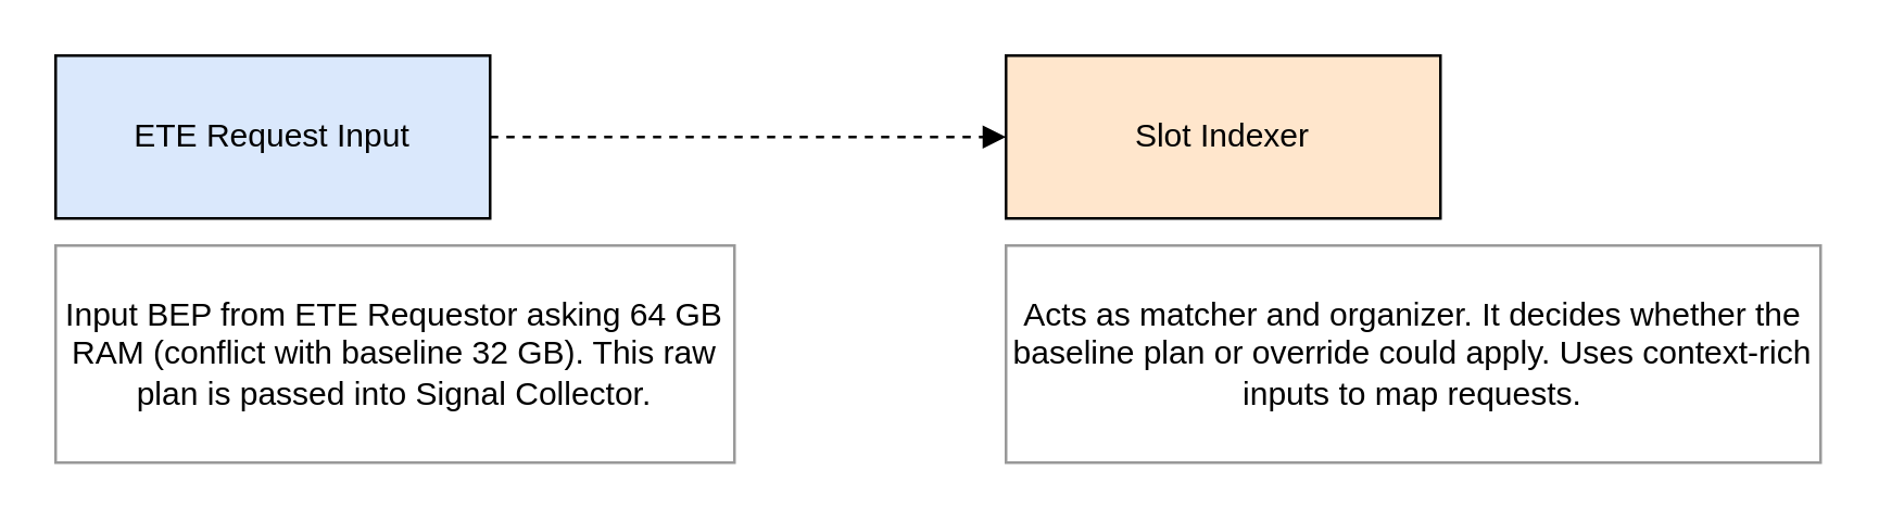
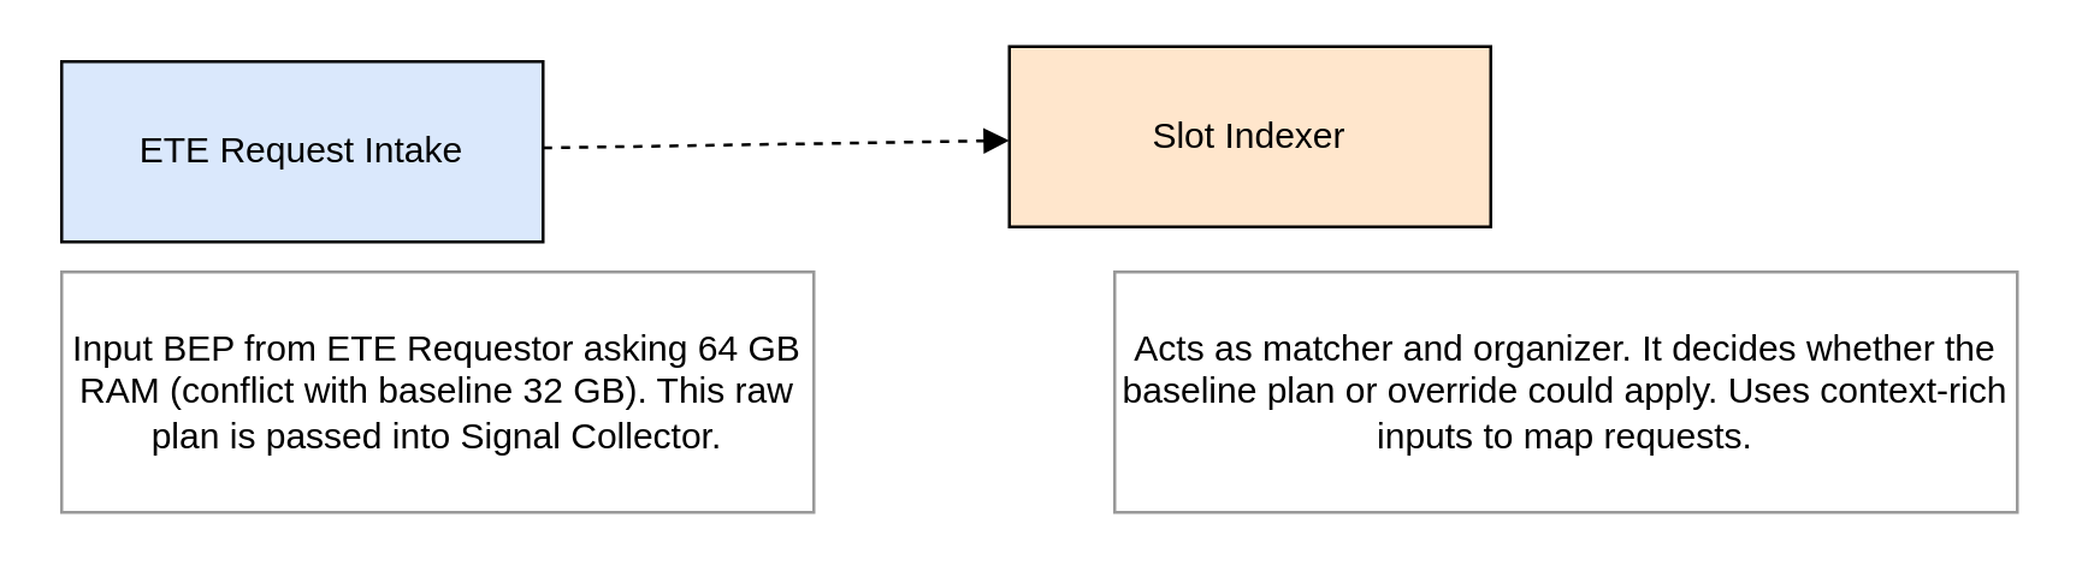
- <mxCell id="2" value="ETE Request Input" style="shape=rectangle;whiteSpace=wrap;html=1;fillColor=#dae8fc;" vertex="1" parent="1"><mxGeometry x="20" y="20" width="160" height="60" as="geometry" /></mxCell>
+ <mxCell id="2" value="ETE Request Intake" style="shape=rectangle;whiteSpace=wrap;html=1;fillColor=#dae8fc;" vertex="1" parent="1"><mxGeometry x="20" y="20" width="160" height="60" as="geometry" /></mxCell>
- <mxCell id="4" value="Slot Indexer" style="shape=rectangle;whiteSpace=wrap;html=1;fillColor=#ffe6cc;" vertex="1" parent="1"><mxGeometry x="370" y="20" width="160" height="60" as="geometry" /></mxCell>
+ <mxCell id="4" value="Slot Indexer" style="shape=rectangle;whiteSpace=wrap;html=1;fillColor=#ffe6cc;" vertex="1" parent="1"><mxGeometry x="335" y="15" width="160" height="60" as="geometry" /></mxCell>
